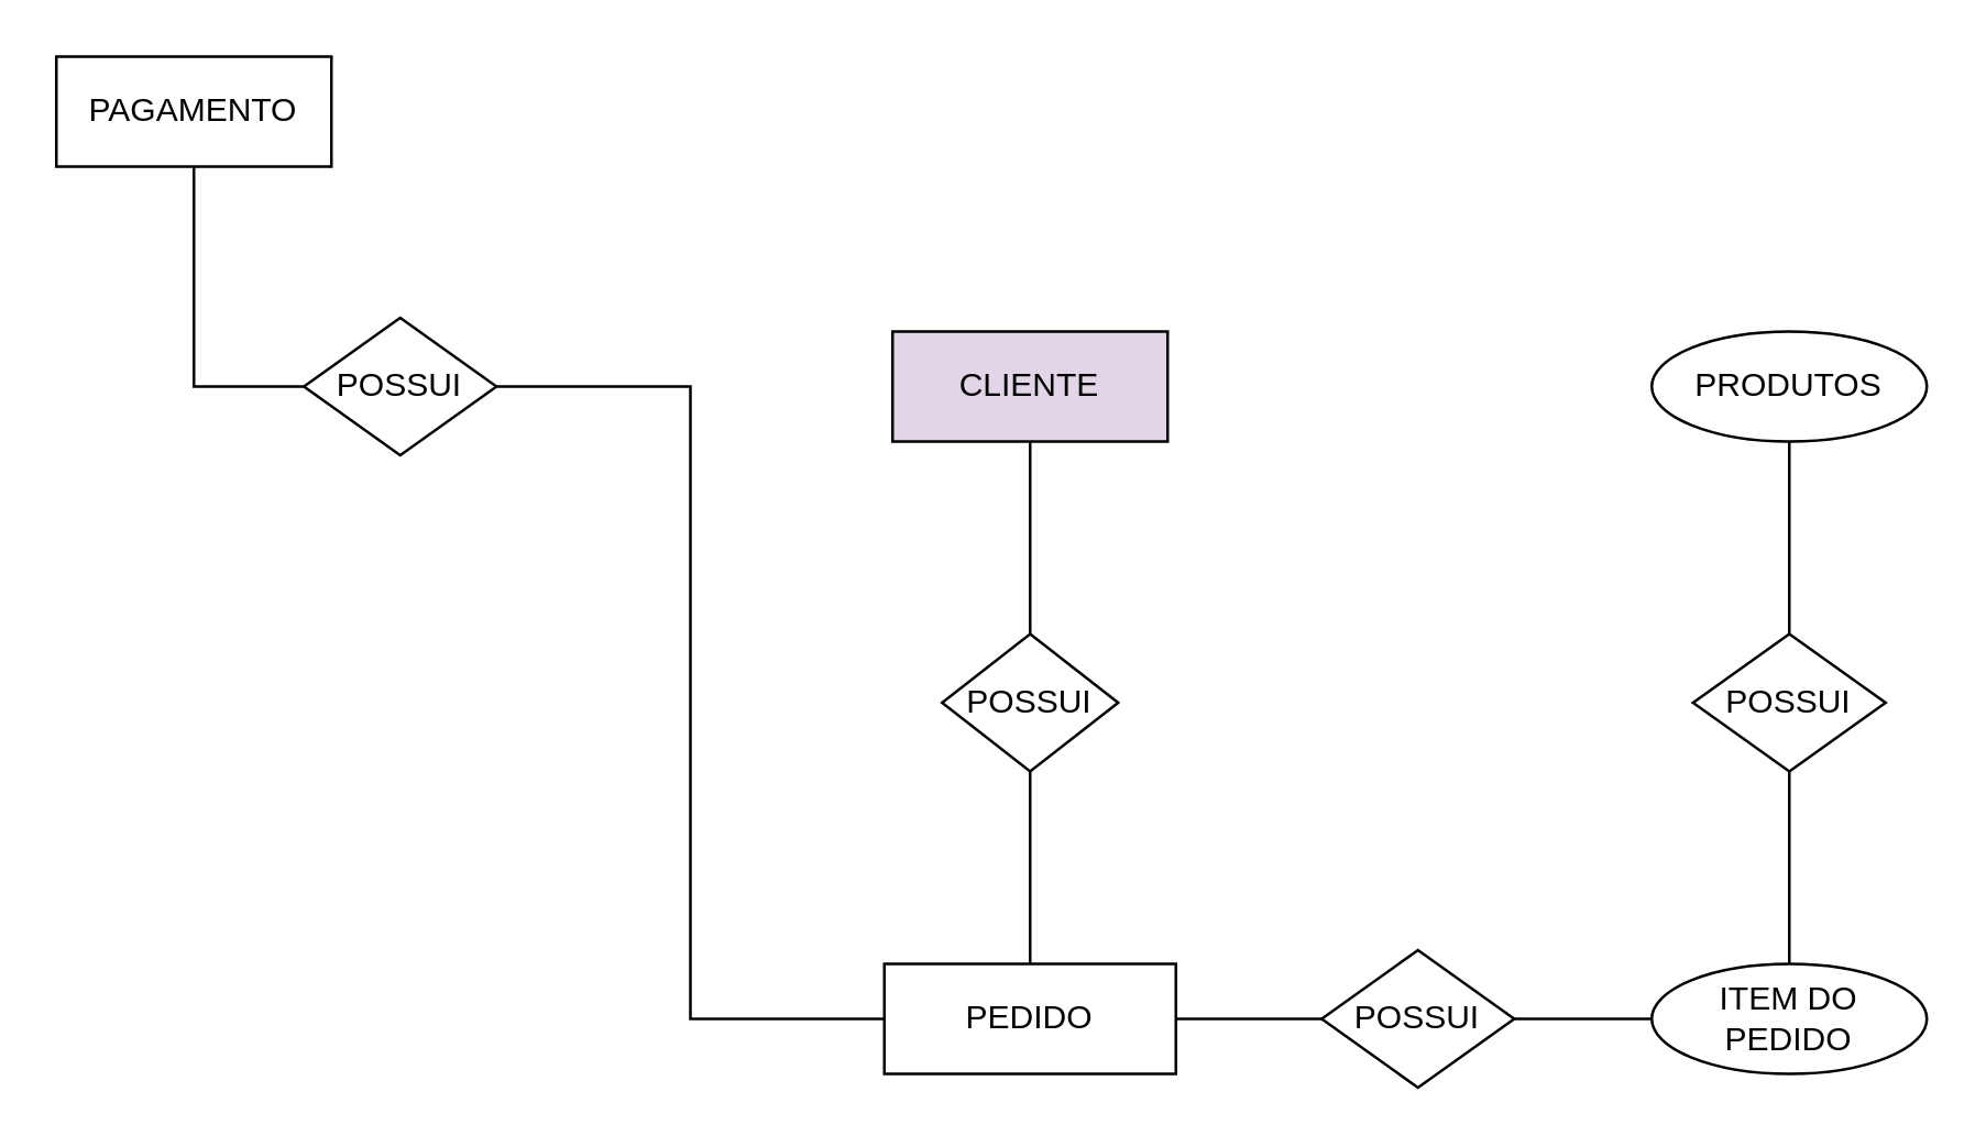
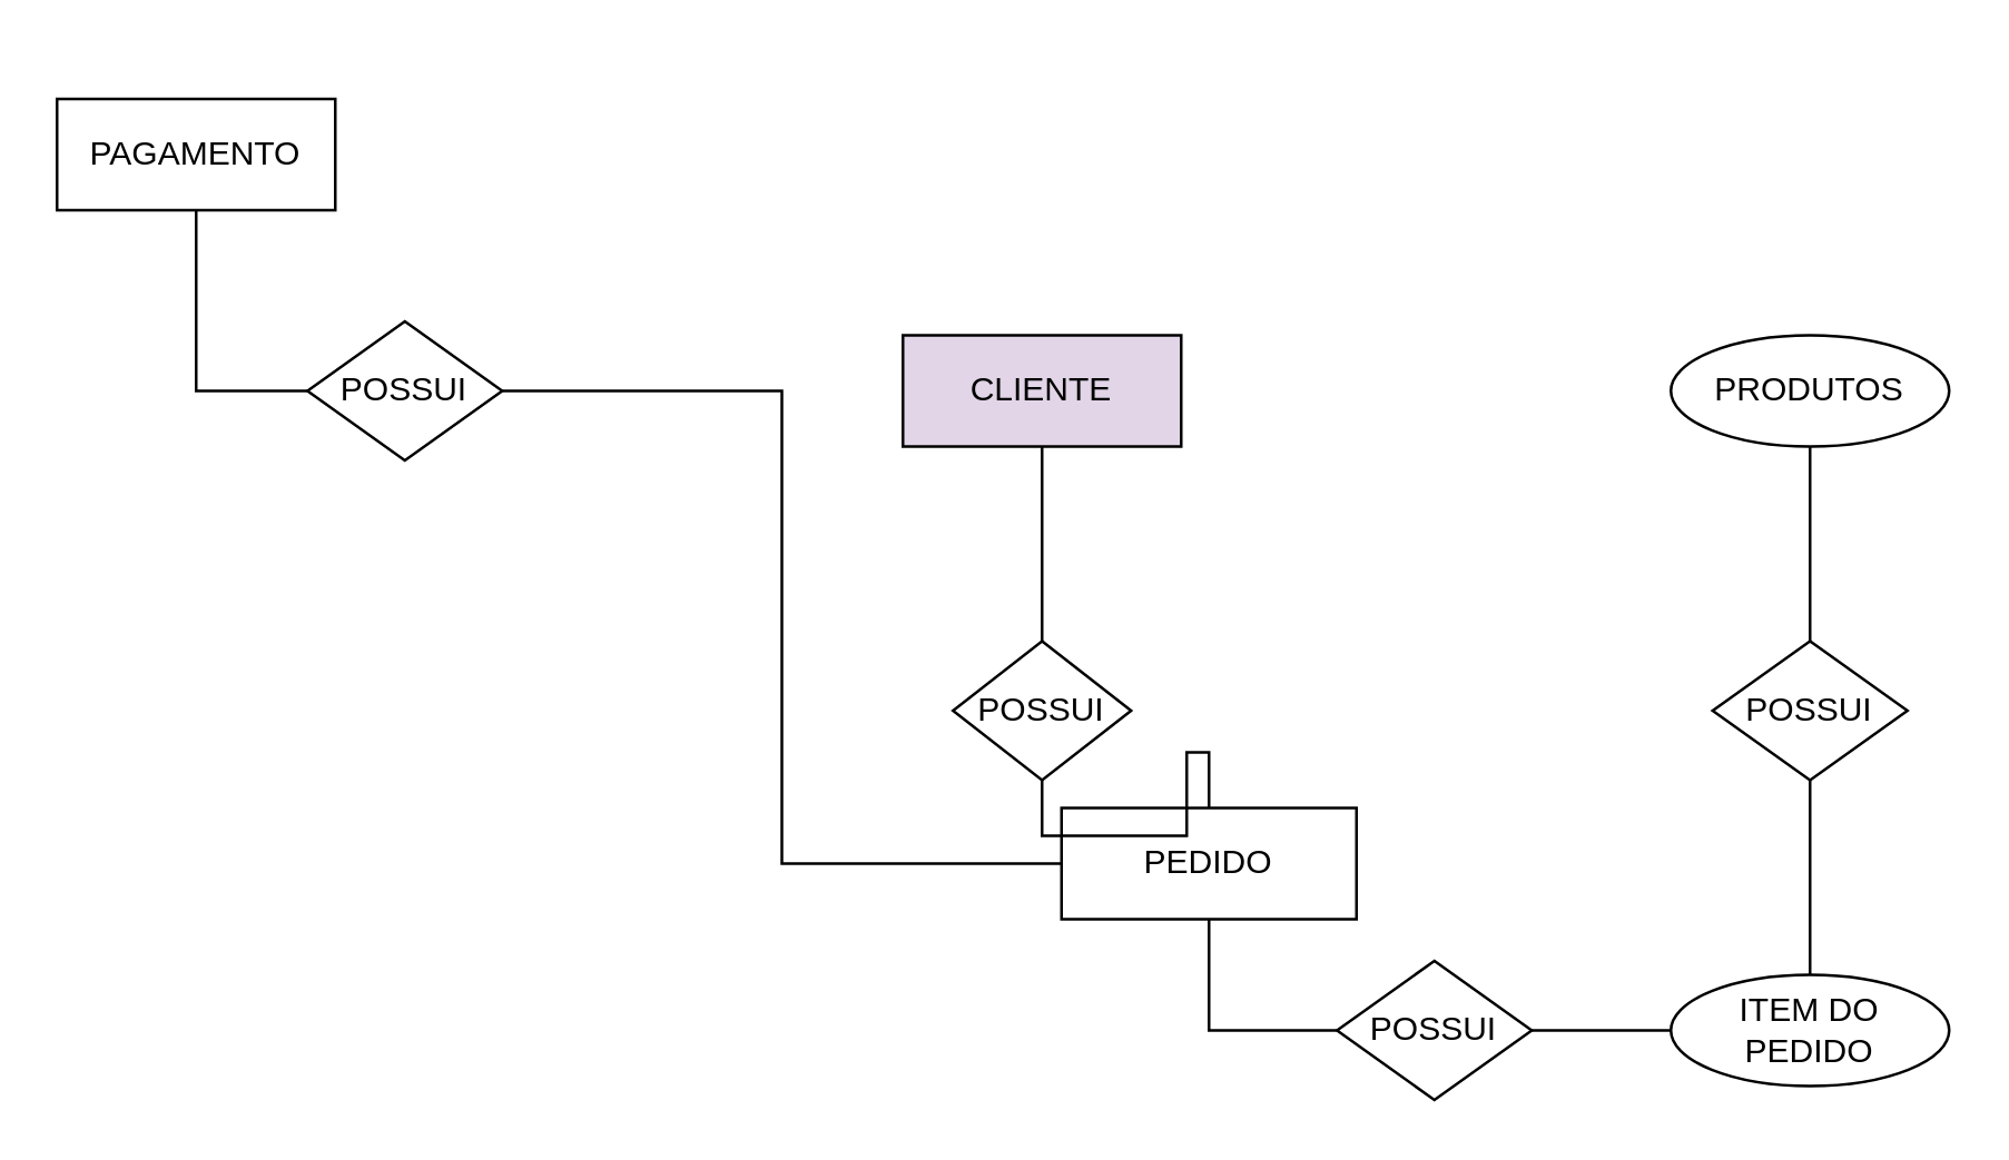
- <mxCell id="8" value="PAGAMENTO" style="whiteSpace=wrap;html=1;align=center;" parent="1" vertex="1"><mxGeometry x="20" y="20" width="100" height="40" as="geometry" /></mxCell>
+ <mxCell id="8" value="PAGAMENTO" style="whiteSpace=wrap;html=1;align=center;" parent="1" vertex="1"><mxGeometry x="20" y="35" width="100" height="40" as="geometry" /></mxCell>
- <mxCell id="7" value="PEDIDO" style="whiteSpace=wrap;html=1;align=center;" parent="1" vertex="1"><mxGeometry x="321" y="350" width="106" height="40" as="geometry" /></mxCell>
+ <mxCell id="7" value="PEDIDO" style="whiteSpace=wrap;html=1;align=center;" parent="1" vertex="1"><mxGeometry x="381" y="290" width="106" height="40" as="geometry" /></mxCell>
